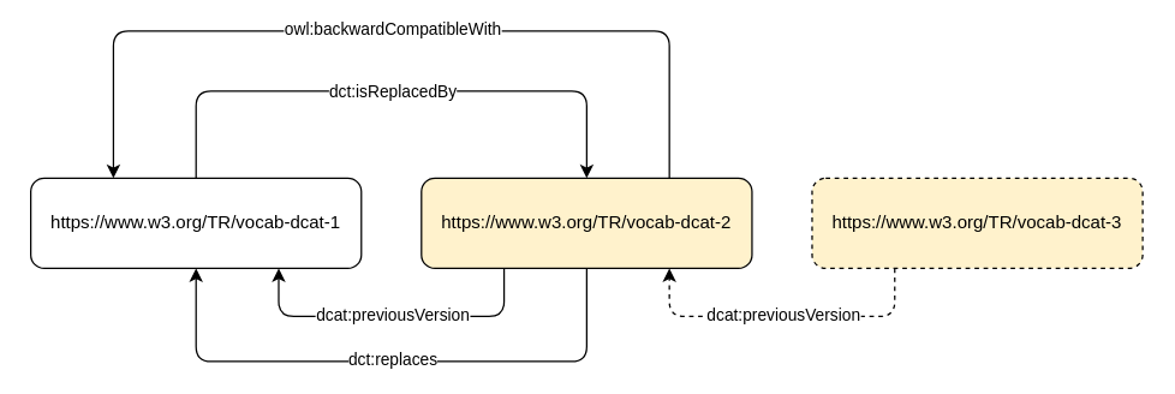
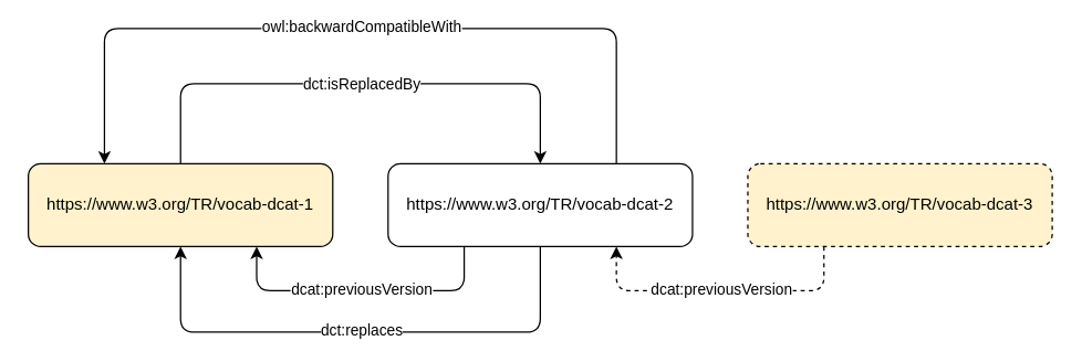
- <mxCell id="2" value="https://www.w3.org/TR/vocab-dcat-1" style="rounded=1;whiteSpace=wrap;html=1;" parent="1" vertex="1"><mxGeometry y="118" width="220" height="60" as="geometry" x="20" /></mxCell>
+ <mxCell id="2" value="https://www.w3.org/TR/vocab-dcat-1" style="rounded=1;whiteSpace=wrap;html=1;fillColor=#fff2cc;" parent="1" vertex="1"><mxGeometry y="118" width="220" height="60" as="geometry" x="20" /></mxCell>
- <mxCell id="3" value="https://www.w3.org/TR/vocab-dcat-2" style="rounded=1;whiteSpace=wrap;html=1;fillColor=#fff2cc;" parent="1" vertex="1"><mxGeometry x="280" y="118" width="220" height="60" as="geometry" /></mxCell>
+ <mxCell id="3" value="https://www.w3.org/TR/vocab-dcat-2" style="rounded=1;whiteSpace=wrap;html=1;" parent="1" vertex="1"><mxGeometry x="280" y="118" width="220" height="60" as="geometry" /></mxCell>
